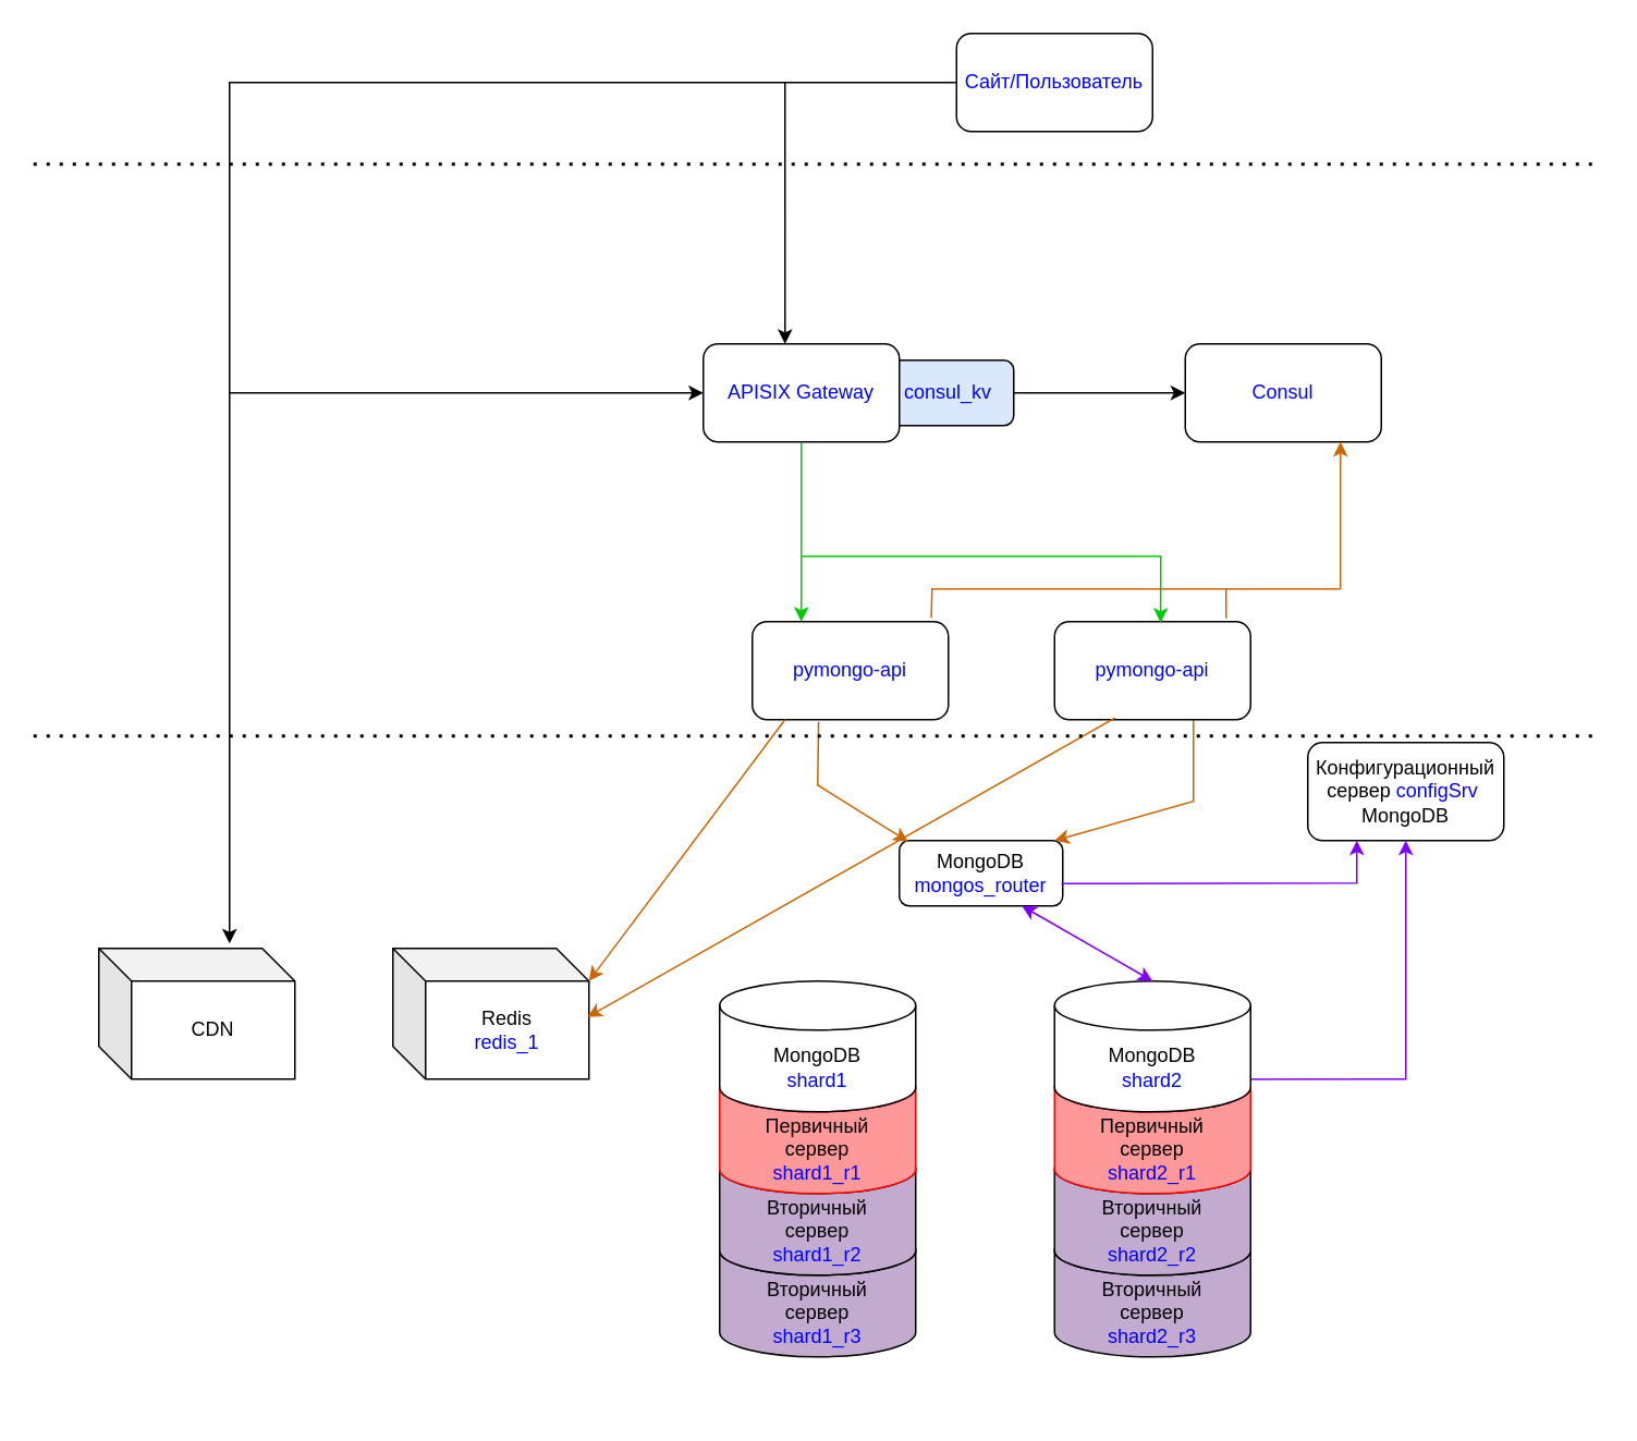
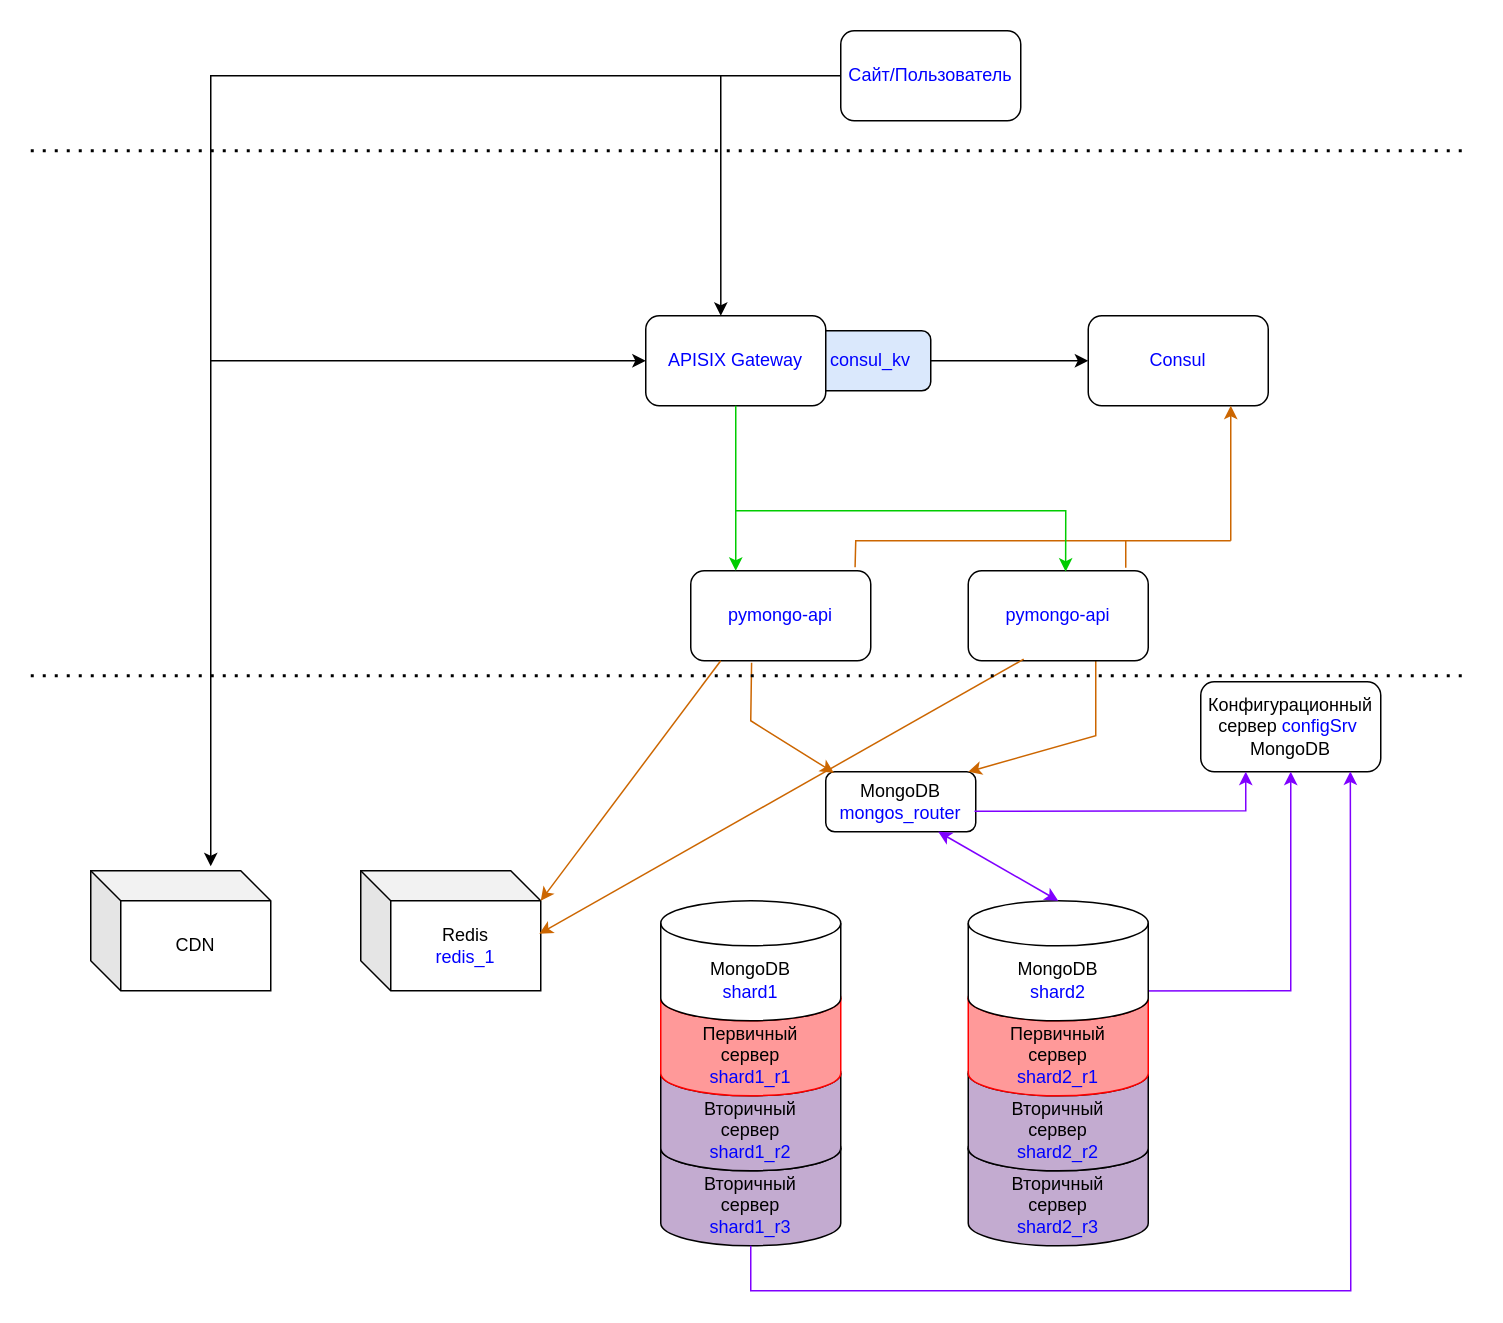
- <mxCell id="32" value="&lt;font color=&quot;#0000ff&quot;&gt;Сайт/Пользователь&lt;/font&gt;" style="rounded=1;whiteSpace=wrap;html=1;" vertex="1" parent="1"><mxGeometry x="585" y="20" width="120" height="60" as="geometry" /></mxCell>
+ <mxCell id="32" value="&lt;font color=&quot;#0000ff&quot;&gt;Сайт/Пользователь&lt;/font&gt;" style="rounded=1;whiteSpace=wrap;html=1;" vertex="1" parent="1"><mxGeometry x="560" y="20" width="120" height="60" as="geometry" /></mxCell>
+ <mxCell id="20" value="" style="endArrow=classic;html=1;rounded=0;exitX=0.5;exitY=1;exitDx=0;exitDy=0;exitPerimeter=0;entryX=0.831;entryY=0.997;entryDx=0;entryDy=0;entryPerimeter=0;strokeColor=#7F00FF;" edge="1" parent="1" source="5" target="11"><mxGeometry width="50" height="50" relative="1" as="geometry"><mxPoint x="670" y="670" as="sourcePoint" /><mxPoint x="899" y="511" as="targetPoint" /><Array as="points"><mxPoint x="500" y="860" /><mxPoint x="900" y="860" /></Array></mxGeometry></mxCell>
